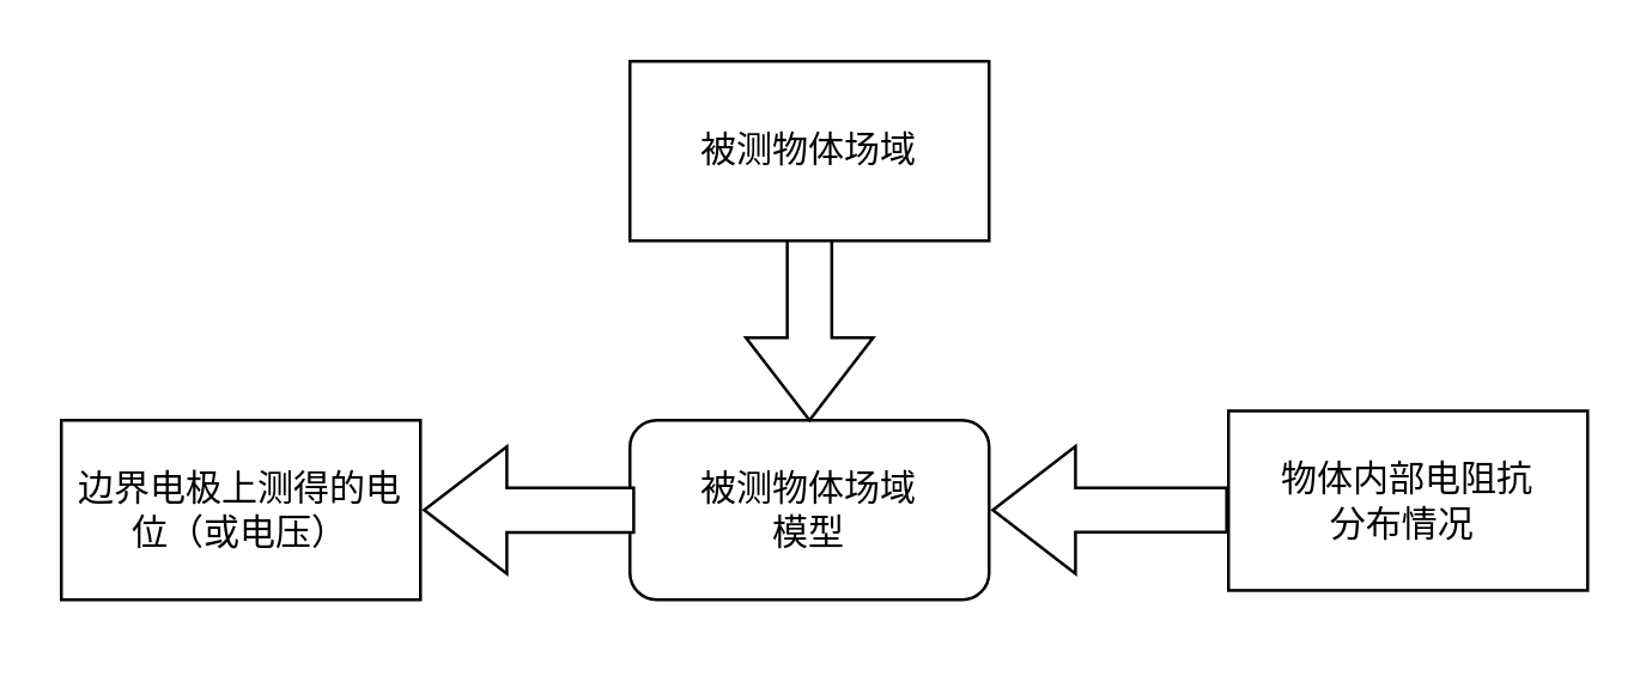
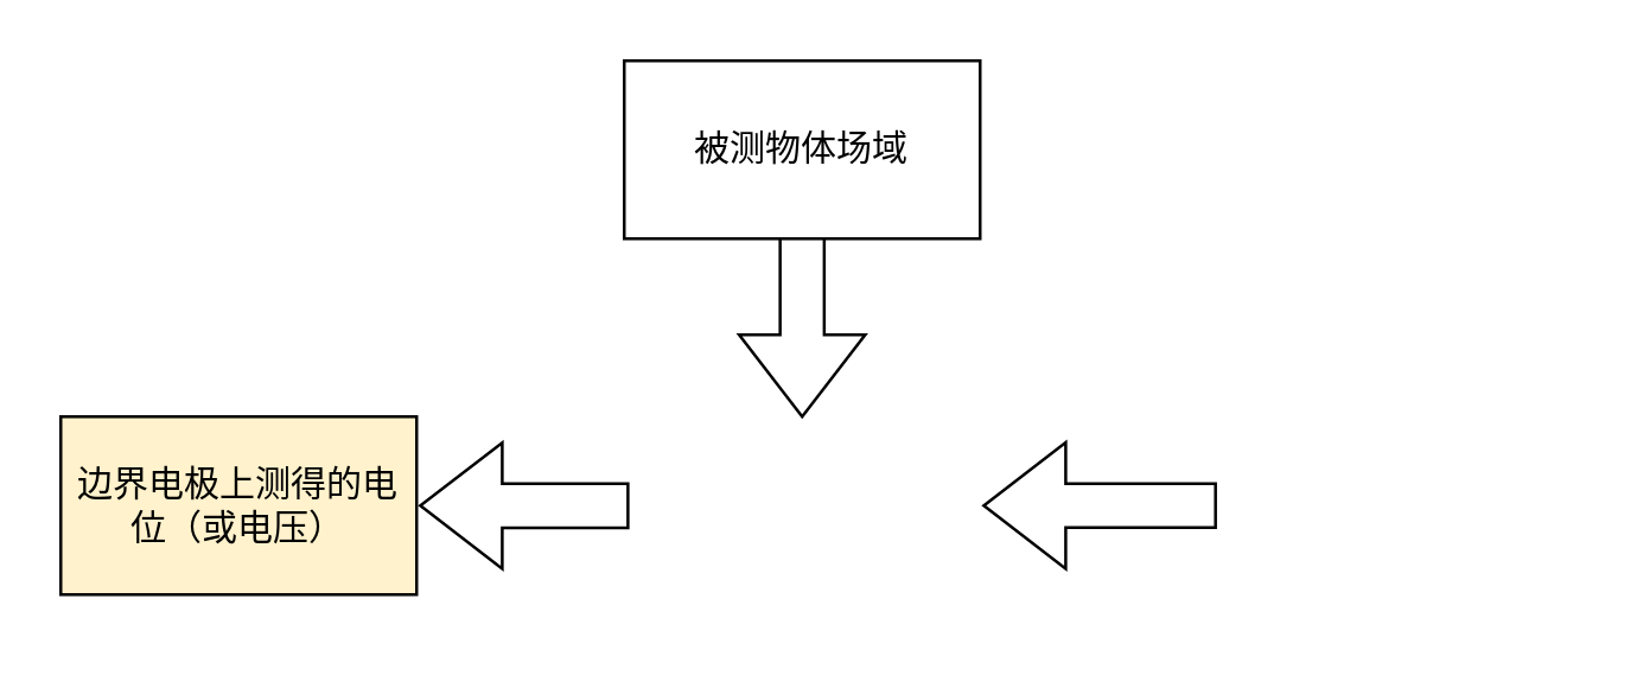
- <mxCell id="4" value="&lt;div&gt;物体内部电阻抗&lt;/div&gt;&lt;div&gt;分布情况&amp;nbsp;&lt;/div&gt;" style="rounded=0;whiteSpace=wrap;html=1;" vertex="1" parent="1"><mxGeometry x="410" y="136.88" width="120" height="60" as="geometry" /></mxCell>
- <mxCell id="3" value="&lt;div&gt;边界电极上测得&lt;span style=&quot;background-color: initial;&quot;&gt;的电位（或电压）&lt;/span&gt;&lt;/div&gt;" style="rounded=0;whiteSpace=wrap;html=1;" vertex="1" parent="1"><mxGeometry x="20" y="140.01" width="120" height="60" as="geometry" /></mxCell>
+ <mxCell id="3" value="&lt;div&gt;边界电极上测得&lt;span style=&quot;background-color: initial;&quot;&gt;的电位（或电压）&lt;/span&gt;&lt;/div&gt;" style="rounded=0;whiteSpace=wrap;html=1;fillColor=#fff2cc;" vertex="1" parent="1"><mxGeometry x="20" y="140.01" width="120" height="60" as="geometry" /></mxCell>
- <mxCell id="2" value="&lt;div&gt;被测物体场域&lt;/div&gt;&lt;div&gt;模型&lt;/div&gt;" style="rounded=1;whiteSpace=wrap;html=1;" vertex="1" parent="1"><mxGeometry x="210" y="140" width="120" height="60" as="geometry" /></mxCell>
